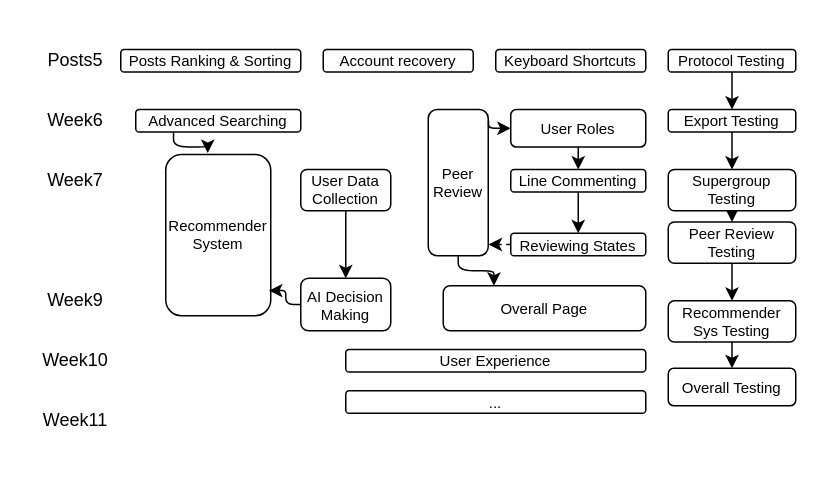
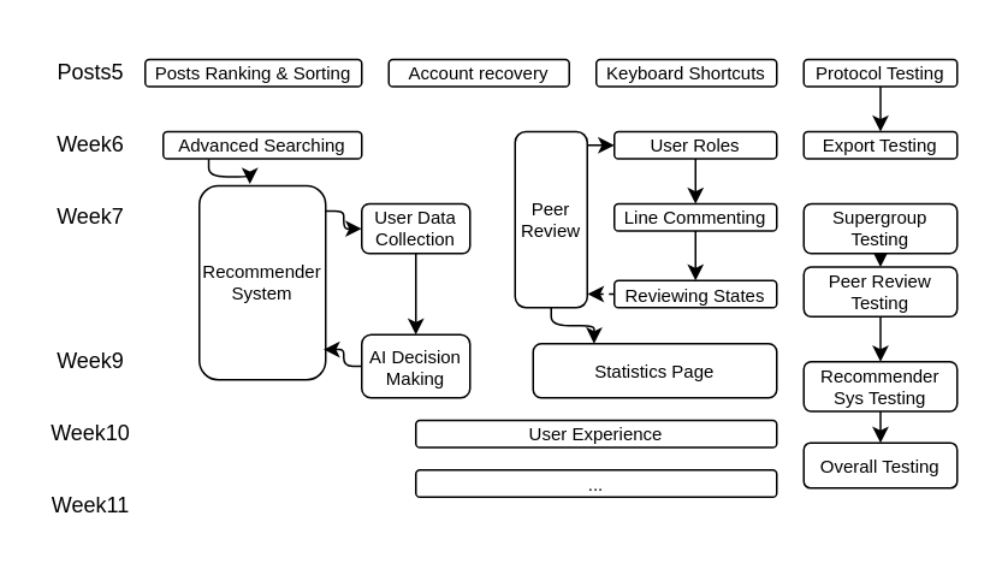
- <mxCell id="38" value="User Roles" style="rounded=1;whiteSpace=wrap;html=1;fontSize=10;" vertex="1" parent="1"><mxGeometry x="340" y="72.5" width="90" height="25" as="geometry" /></mxCell>
+ <mxCell id="38" value="User Roles" style="rounded=1;whiteSpace=wrap;html=1;fontSize=10;" vertex="1" parent="1"><mxGeometry x="340" y="72.5" width="90" height="15" as="geometry" /></mxCell>
- <mxCell id="21" style="edgeStyle=orthogonalEdgeStyle;html=1;exitX=0.5;exitY=1;exitDx=0;exitDy=0;fontSize=10;startArrow=none;startFill=0;endArrow=classic;endFill=1;" edge="1" parent="1" source="22" target="27"><mxGeometry relative="1" as="geometry" /></mxCell>
+ <mxCell id="19" style="edgeStyle=orthogonalEdgeStyle;html=1;exitX=0;exitY=0.5;exitDx=0;exitDy=0;entryX=1;entryY=0.13;entryDx=0;entryDy=0;entryPerimeter=0;fontSize=10;endArrow=none;endFill=0;startArrow=classic;startFill=1;" edge="1" parent="1" source="20" target="11"><mxGeometry relative="1" as="geometry" /></mxCell>
- <mxCell id="25" value="Overall Page" style="rounded=1;whiteSpace=wrap;html=1;fontSize=10;" vertex="1" parent="1"><mxGeometry x="295" y="190" width="135" height="30" as="geometry" /></mxCell>
+ <mxCell id="25" value="Statistics Page" style="rounded=1;whiteSpace=wrap;html=1;fontSize=10;" vertex="1" parent="1"><mxGeometry x="295" y="190" width="135" height="30" as="geometry" /></mxCell>
